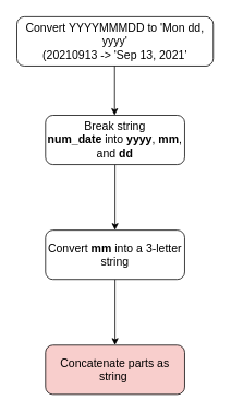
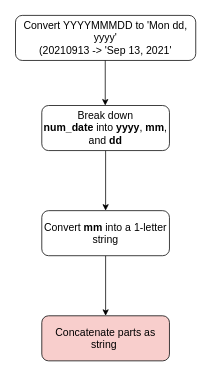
- <mxCell id="5" value="&lt;font style=&quot;font-size: 14px&quot;&gt;Break string &lt;b&gt;num_date&lt;/b&gt;&amp;nbsp;into &lt;b&gt;yyyy&lt;/b&gt;, &lt;b&gt;mm&lt;/b&gt;, and &lt;b&gt;dd&lt;/b&gt;&lt;/font&gt;" style="rounded=1;whiteSpace=wrap;html=1;fontSize=12;glass=0;strokeWidth=1;shadow=0;" vertex="1" parent="1"><mxGeometry x="55" y="140" width="170" height="60" as="geometry" /></mxCell>
+ <mxCell id="5" value="&lt;font style=&quot;font-size: 14px&quot;&gt;Break down &lt;b&gt;num_date&lt;/b&gt;&amp;nbsp;into &lt;b&gt;yyyy&lt;/b&gt;, &lt;b&gt;mm&lt;/b&gt;, and &lt;b&gt;dd&lt;/b&gt;&lt;/font&gt;" style="rounded=1;whiteSpace=wrap;html=1;fontSize=12;glass=0;strokeWidth=1;shadow=0;" vertex="1" parent="1"><mxGeometry x="55" y="140" width="170" height="60" as="geometry" /></mxCell>
- <mxCell id="7" value="&lt;font style=&quot;font-size: 14px&quot;&gt;Convert &lt;b&gt;mm &lt;/b&gt;into a 3-letter string&lt;/font&gt;" style="rounded=1;whiteSpace=wrap;html=1;fontSize=12;glass=0;strokeWidth=1;shadow=0;" vertex="1" parent="1"><mxGeometry x="55" y="280" width="170" height="60" as="geometry" /></mxCell>
+ <mxCell id="7" value="&lt;font style=&quot;font-size: 14px&quot;&gt;Convert &lt;b&gt;mm &lt;/b&gt;into a 1-letter string&lt;/font&gt;" style="rounded=1;whiteSpace=wrap;html=1;fontSize=12;glass=0;strokeWidth=1;shadow=0;" vertex="1" parent="1"><mxGeometry x="55" y="280" width="170" height="60" as="geometry" /></mxCell>
